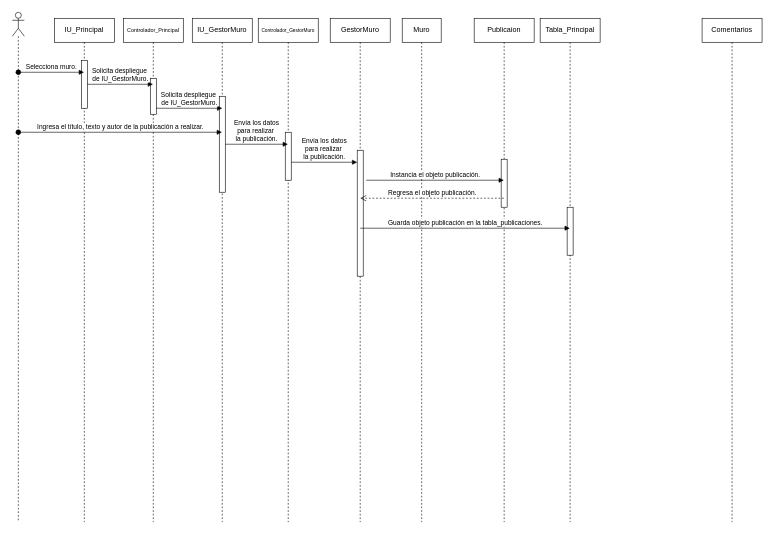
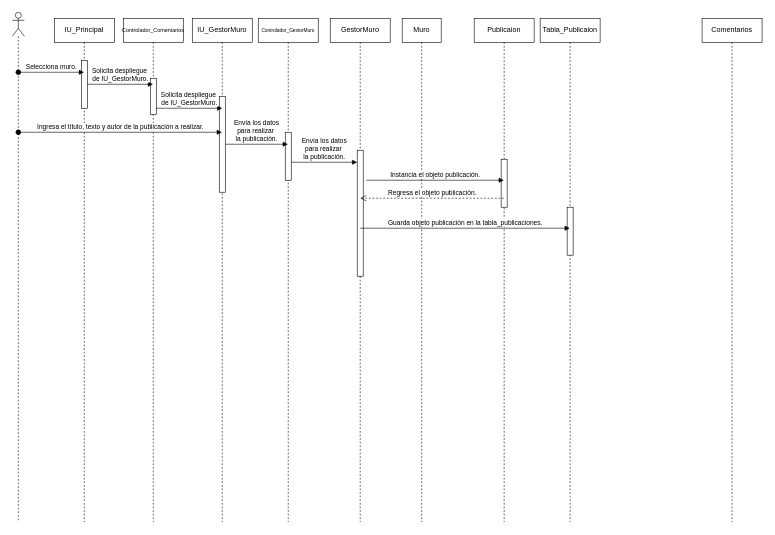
- <mxCell id="6" value="&lt;font style=&quot;font-size: 9px;&quot;&gt;Controlador_Principal&lt;/font&gt;" style="shape=umlLifeline;perimeter=lifelinePerimeter;whiteSpace=wrap;html=1;container=1;dropTarget=0;collapsible=0;recursiveResize=0;outlineConnect=0;portConstraint=eastwest;newEdgeStyle={&quot;curved&quot;:0,&quot;rounded&quot;:0};" vertex="1" parent="1"><mxGeometry x="205" y="30" width="100" height="840" as="geometry" /></mxCell>
+ <mxCell id="6" value="&lt;font style=&quot;font-size: 9px;&quot;&gt;Controlador_Comentarios&lt;/font&gt;" style="shape=umlLifeline;perimeter=lifelinePerimeter;whiteSpace=wrap;html=1;container=1;dropTarget=0;collapsible=0;recursiveResize=0;outlineConnect=0;portConstraint=eastwest;newEdgeStyle={&quot;curved&quot;:0,&quot;rounded&quot;:0};" vertex="1" parent="1"><mxGeometry x="205" y="30" width="100" height="840" as="geometry" /></mxCell>
- <mxCell id="16" value="Tabla_Principal" style="shape=umlLifeline;perimeter=lifelinePerimeter;whiteSpace=wrap;html=1;container=1;dropTarget=0;collapsible=0;recursiveResize=0;outlineConnect=0;portConstraint=eastwest;newEdgeStyle={&quot;curved&quot;:0,&quot;rounded&quot;:0};" vertex="1" parent="1"><mxGeometry x="900" y="30" width="100" height="840" as="geometry" /></mxCell>
+ <mxCell id="16" value="Tabla_Publicaion" style="shape=umlLifeline;perimeter=lifelinePerimeter;whiteSpace=wrap;html=1;container=1;dropTarget=0;collapsible=0;recursiveResize=0;outlineConnect=0;portConstraint=eastwest;newEdgeStyle={&quot;curved&quot;:0,&quot;rounded&quot;:0};" vertex="1" parent="1"><mxGeometry x="900" y="30" width="100" height="840" as="geometry" /></mxCell>
